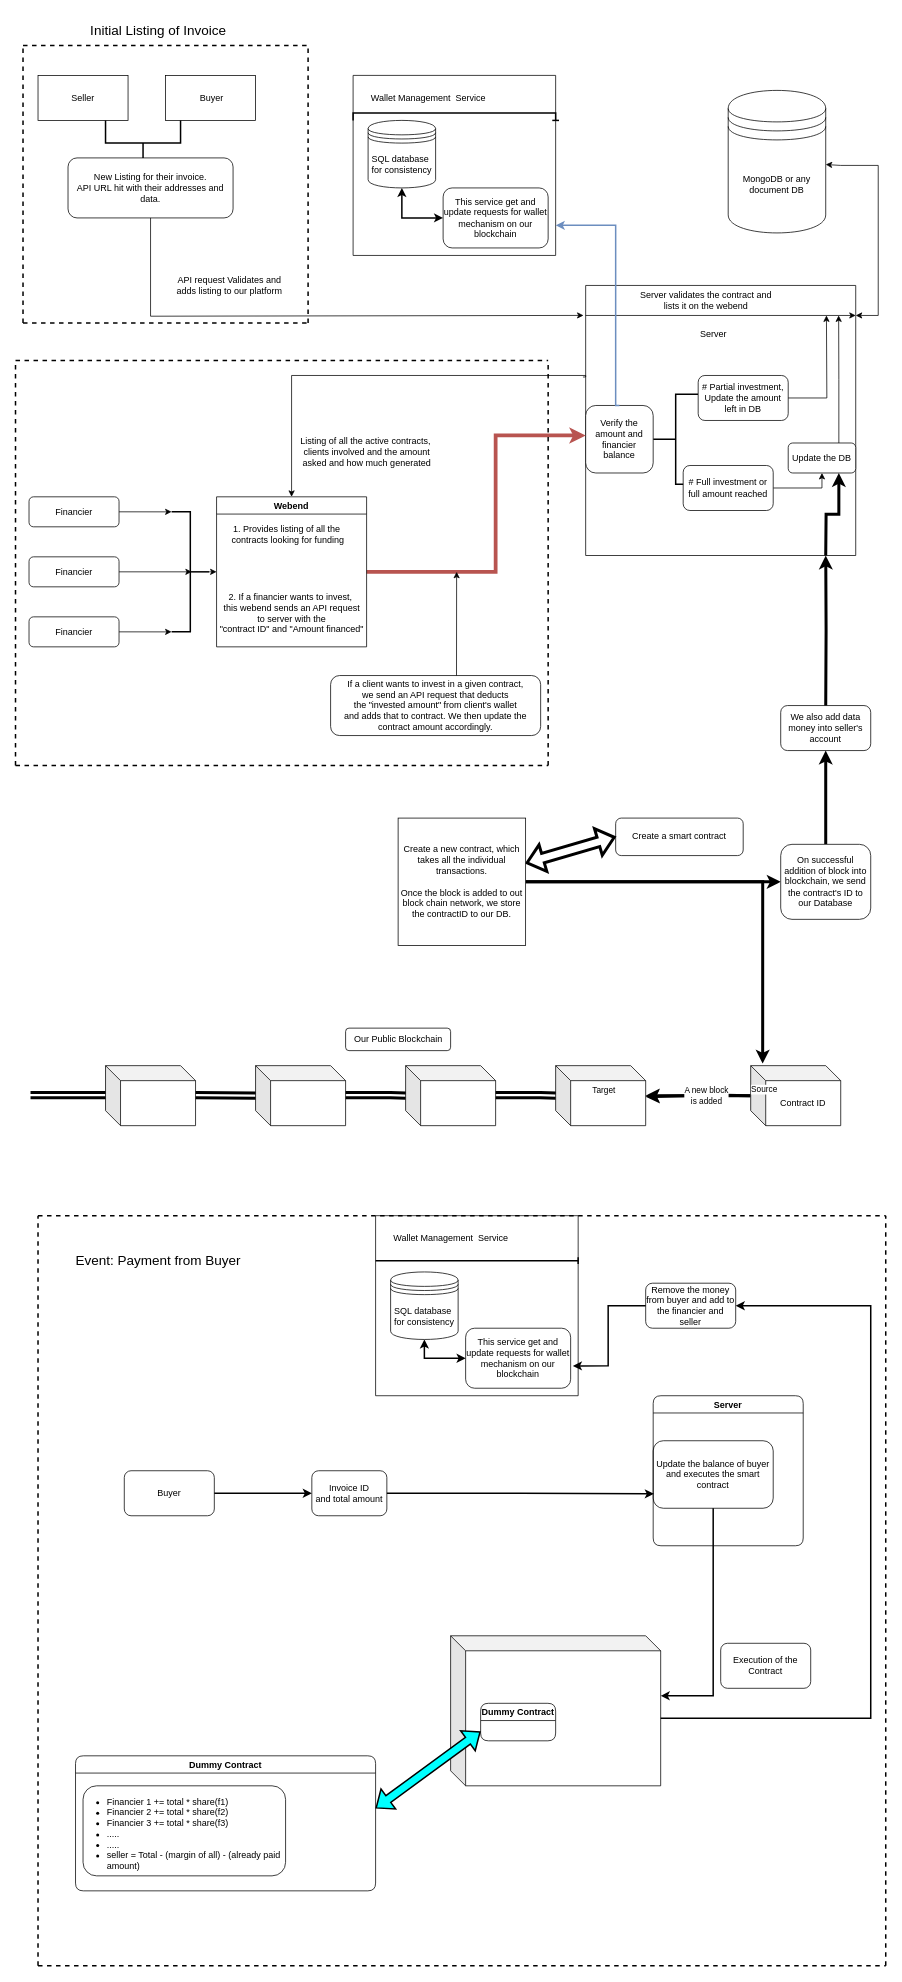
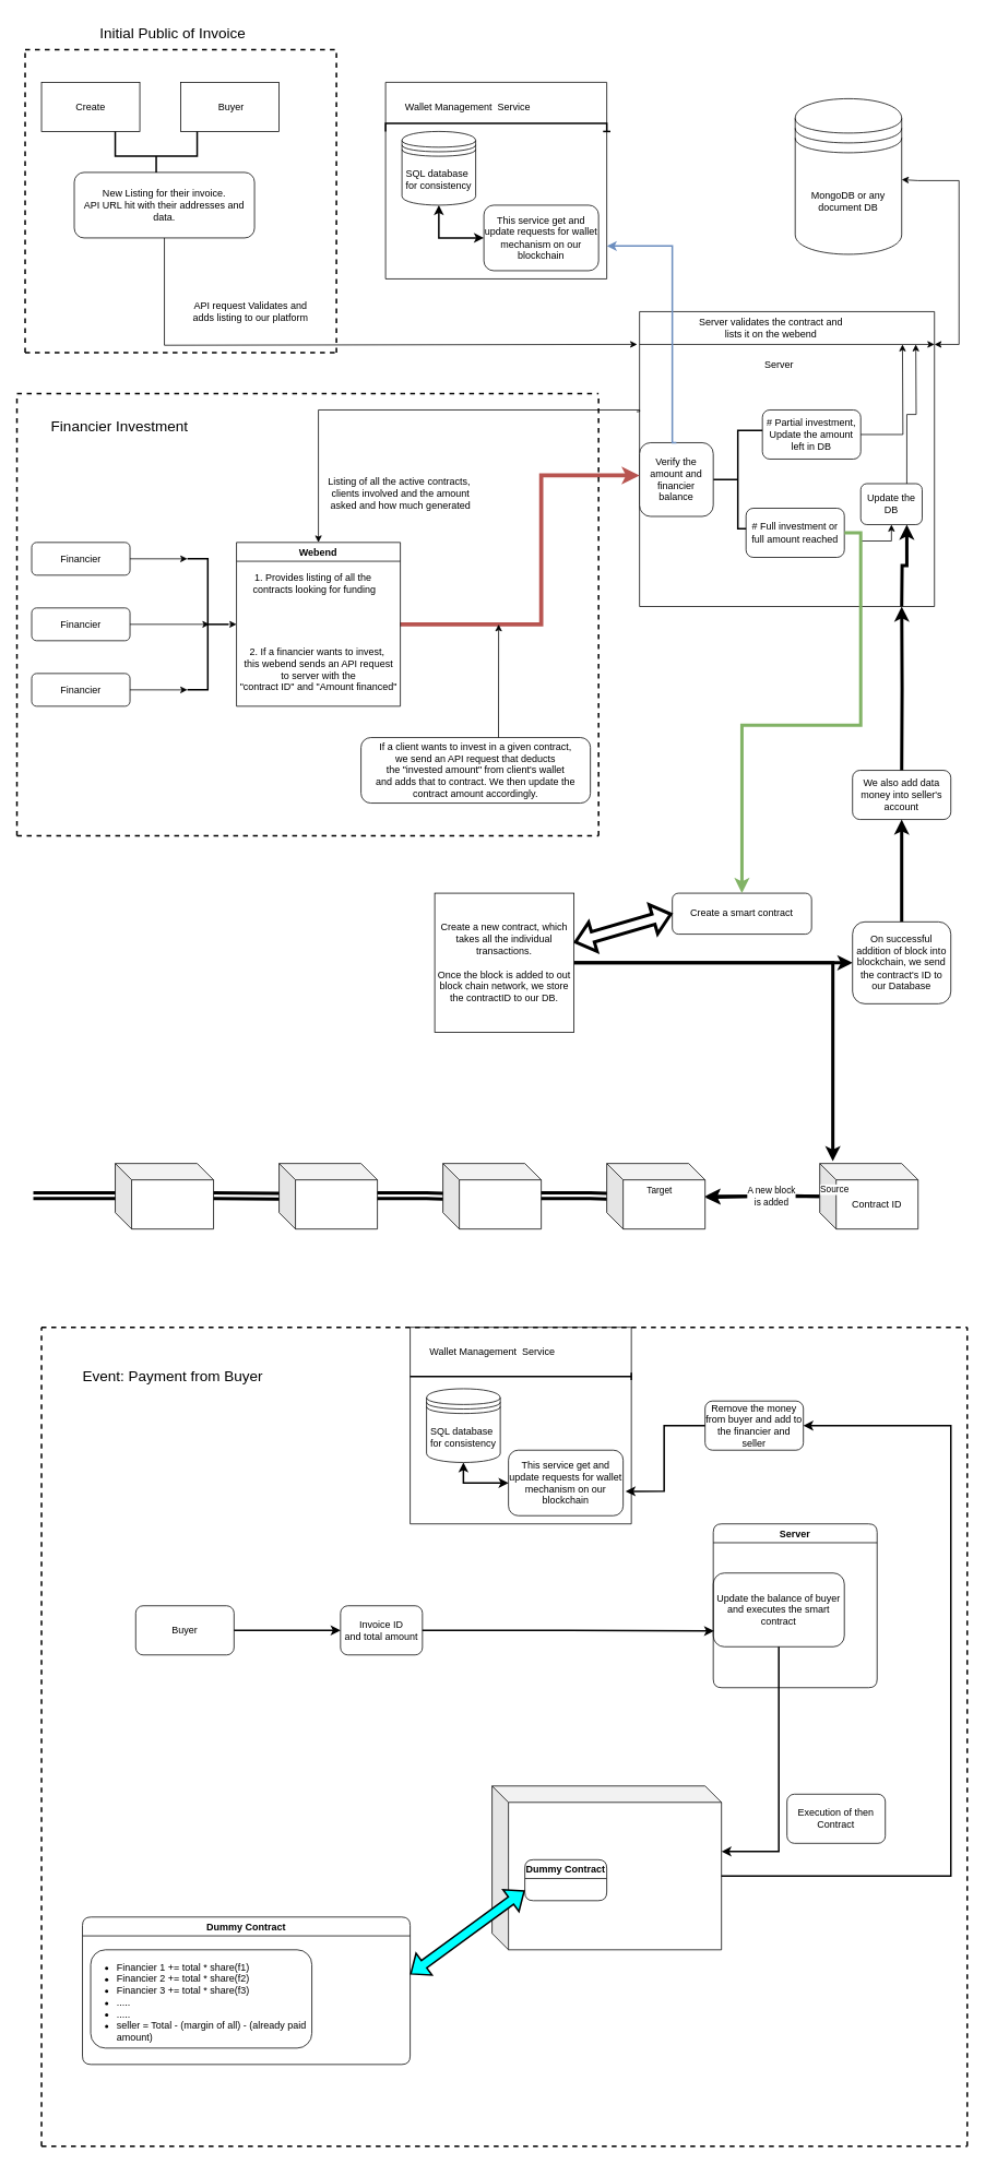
- <mxCell id="97" value="Initial Listing of Invoice" style="text;html=1;align=center;verticalAlign=middle;resizable=0;points=[];autosize=1;strokeColor=none;fillColor=none;fontSize=18;" vertex="1" parent="1"><mxGeometry x="110" y="20" width="200" height="40" as="geometry" /></mxCell>
+ <mxCell id="97" value="Initial Public of Invoice" style="text;html=1;align=center;verticalAlign=middle;resizable=0;points=[];autosize=1;strokeColor=none;fillColor=none;fontSize=18;" vertex="1" parent="1"><mxGeometry x="110" y="20" width="200" height="40" as="geometry" /></mxCell>
- <mxCell id="14" value="Seller" style="rounded=0;whiteSpace=wrap;html=1;" vertex="1" parent="1"><mxGeometry x="50" y="100" width="120" height="60" as="geometry" /></mxCell>
+ <mxCell id="14" value="Create" style="rounded=0;whiteSpace=wrap;html=1;" vertex="1" parent="1"><mxGeometry x="50" y="100" width="120" height="60" as="geometry" /></mxCell>
+ <mxCell id="103" value="Financier Investment" style="text;html=1;align=center;verticalAlign=middle;resizable=0;points=[];autosize=1;strokeColor=none;fillColor=none;fontSize=18;" vertex="1" parent="1"><mxGeometry x="50" y="500" width="190" height="40" as="geometry" /></mxCell>
- <mxCell id="11" value="Update the DB" style="rounded=1;whiteSpace=wrap;html=1;" vertex="1" parent="3"><mxGeometry x="270" y="210" width="90" height="40" as="geometry" /></mxCell>
+ <mxCell id="11" value="Update the DB" style="rounded=1;whiteSpace=wrap;html=1;" vertex="1" parent="3"><mxGeometry x="270" y="210" width="75" height="50" as="geometry" /></mxCell>
+ <mxCell id="39" style="edgeStyle=orthogonalEdgeStyle;rounded=0;orthogonalLoop=1;jettySize=auto;html=1;exitX=1;exitY=0.5;exitDx=0;exitDy=0;entryX=0.5;entryY=0;entryDx=0;entryDy=0;strokeWidth=4;fillColor=#d5e8d4;strokeColor=#82b366;" edge="1" parent="1" source="10" target="38"><mxGeometry relative="1" as="geometry" /></mxCell>
- <mxCell id="69" value="Our Public Blockchain" style="text;html=1;align=center;verticalAlign=middle;resizable=0;points=[];autosize=1;strokeColor=default;fillColor=none;rounded=1;" vertex="1" parent="1"><mxGeometry x="460" y="1370" width="140" height="30" as="geometry" /></mxCell>
- <mxCell id="85" value="Execution of the&lt;br&gt;Contract" style="whiteSpace=wrap;html=1;rounded=1;strokeColor=default;fillColor=none;" vertex="1" parent="1"><mxGeometry x="960" y="2190" width="120" height="60" as="geometry" /></mxCell>
+ <mxCell id="85" value="Execution of then&lt;br&gt;Contract" style="whiteSpace=wrap;html=1;rounded=1;strokeColor=default;fillColor=none;" vertex="1" parent="1"><mxGeometry x="960" y="2190" width="120" height="60" as="geometry" /></mxCell>
